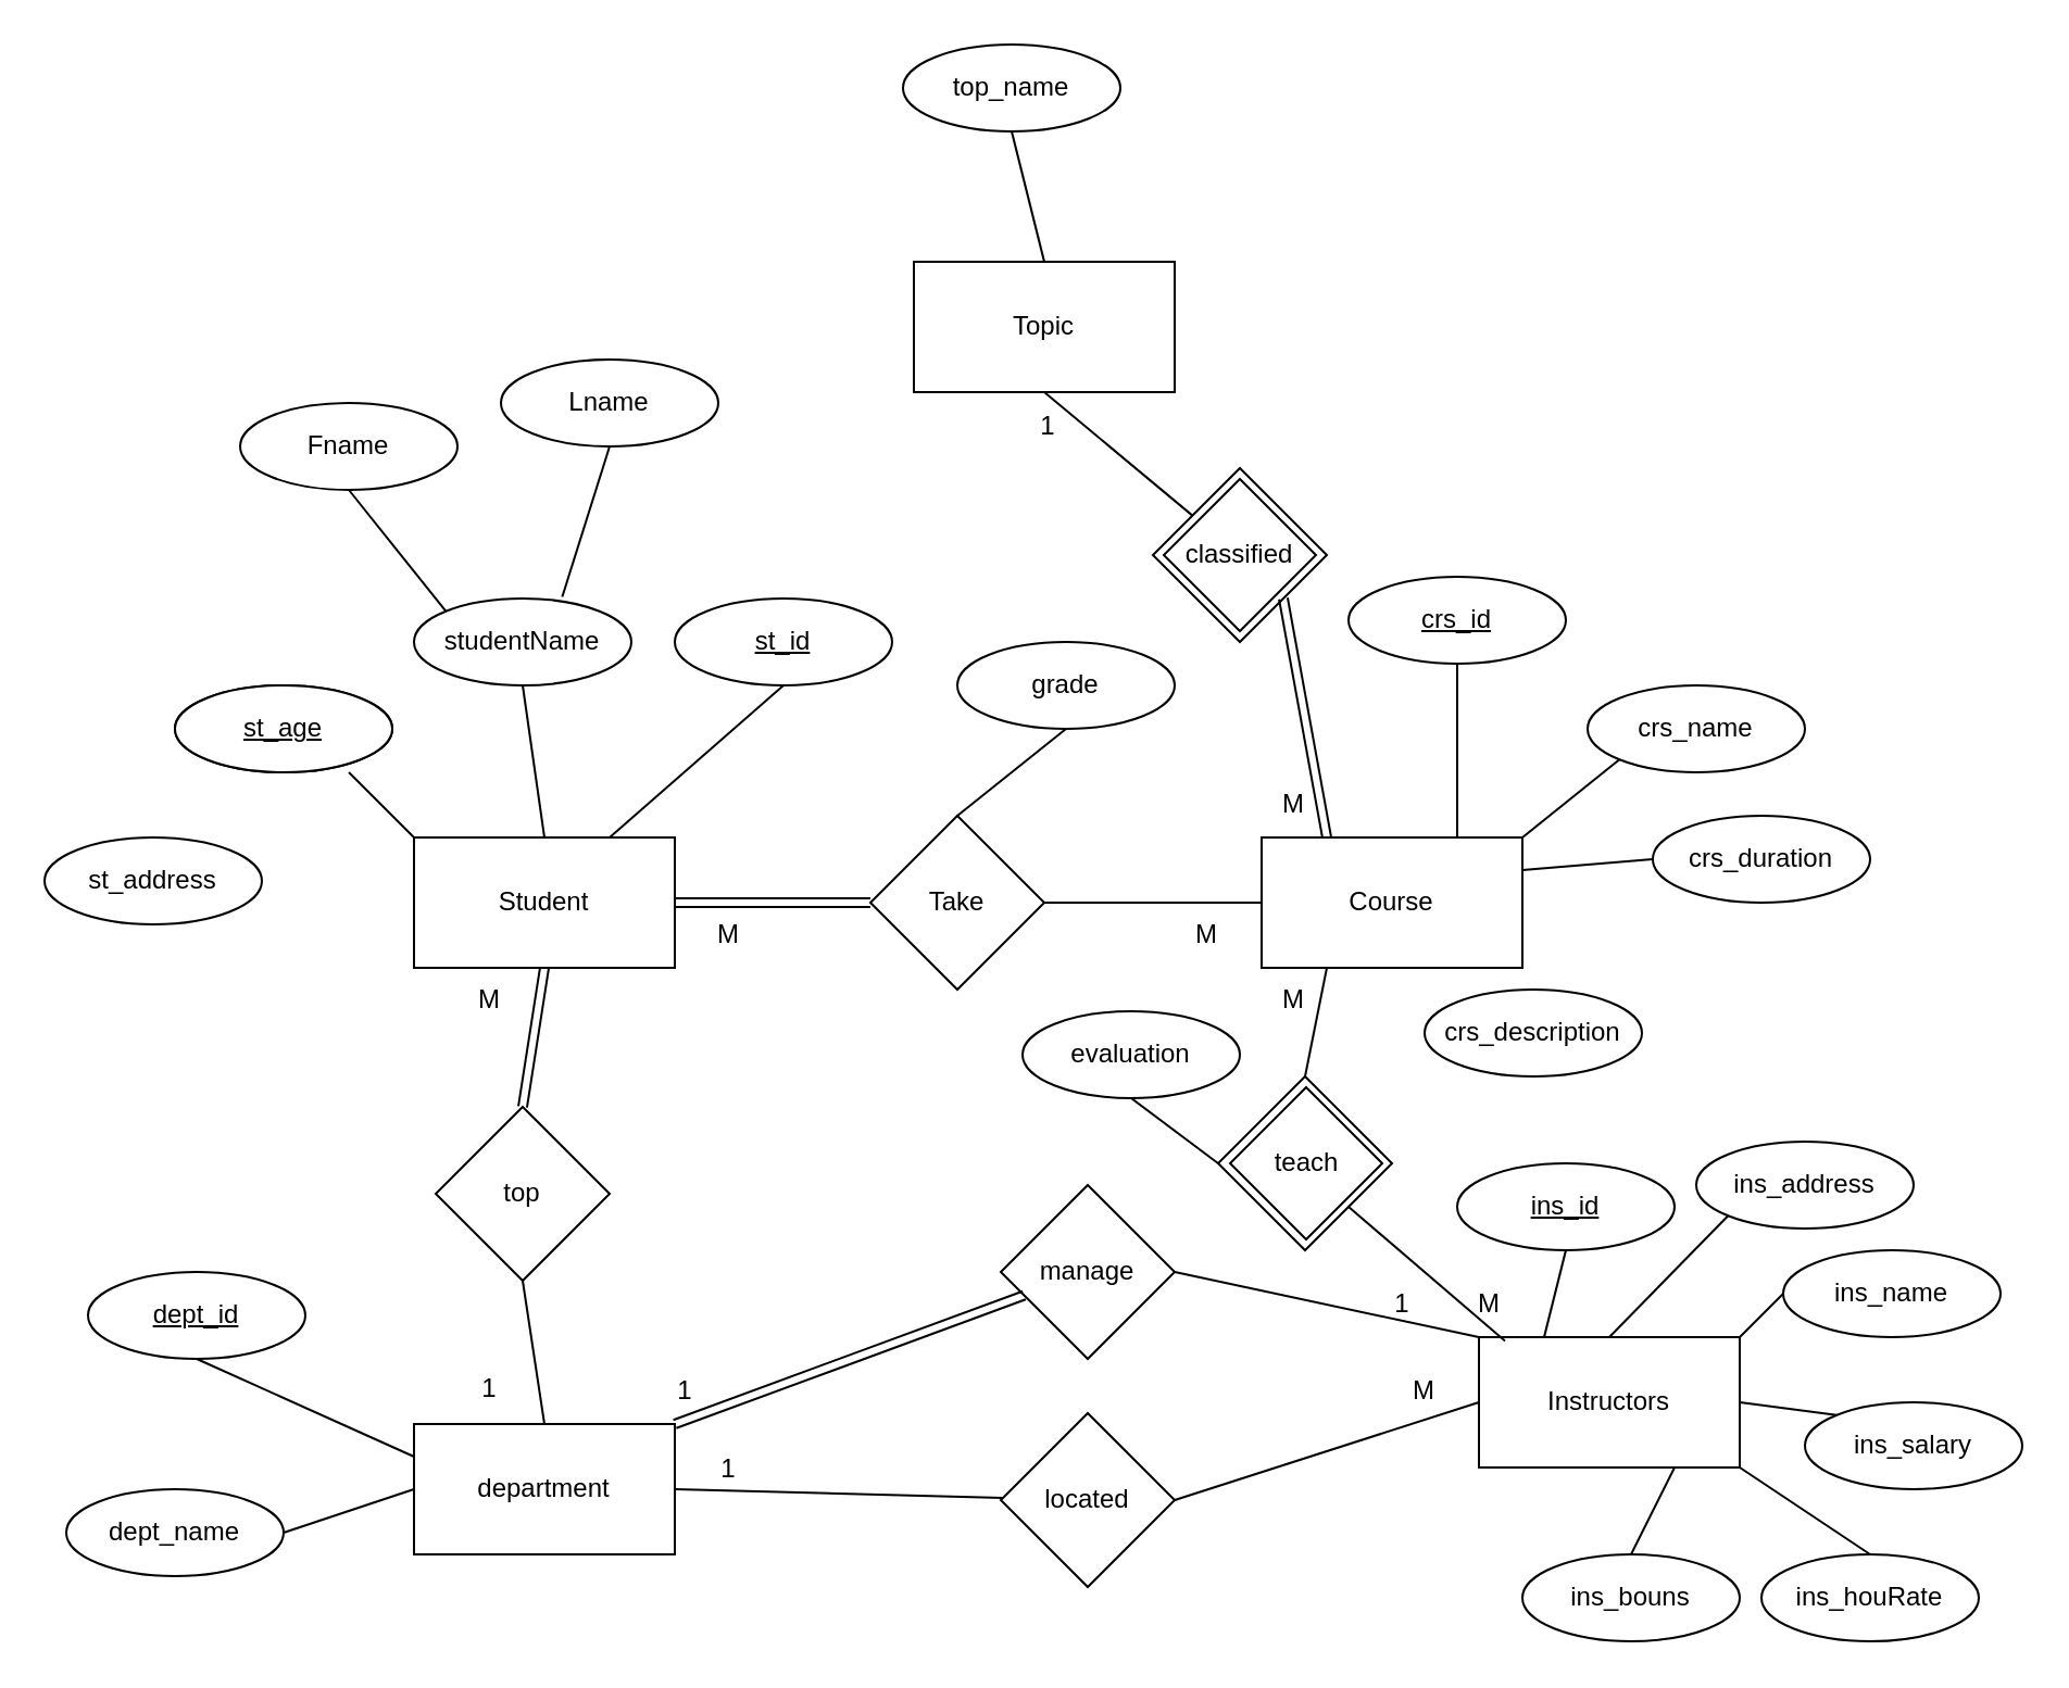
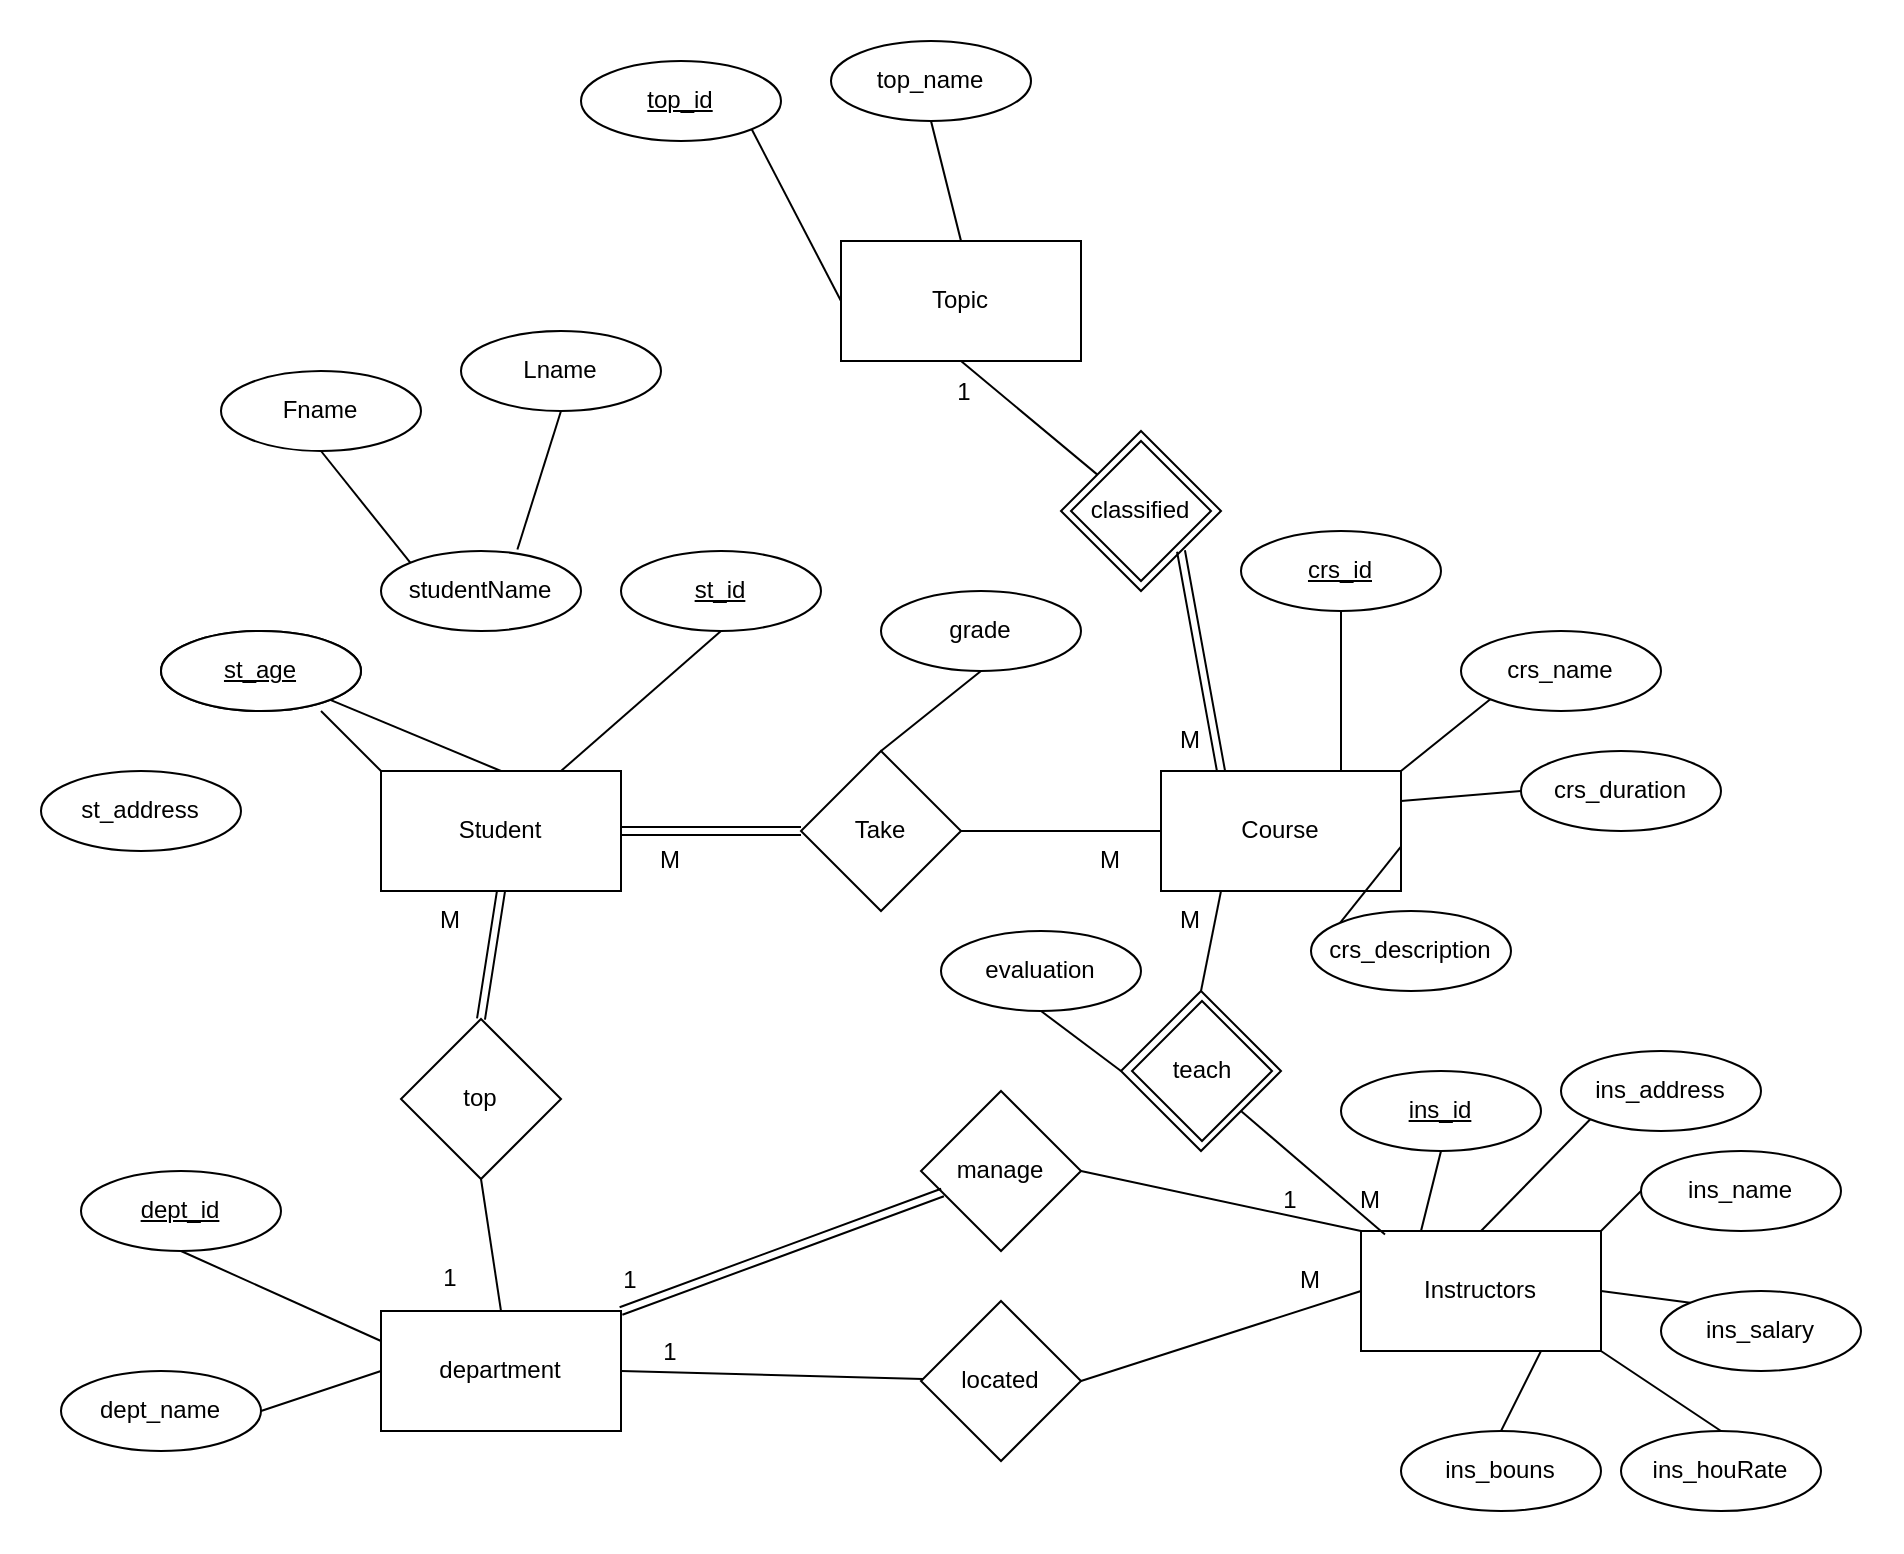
+ <mxCell id="44" value="&lt;u&gt;top_id&lt;/u&gt;" style="ellipse;whiteSpace=wrap;html=1;" parent="1" vertex="1"><mxGeometry x="290" y="30" width="100" height="40" as="geometry" /></mxCell>
+ <mxCell id="72" value="" style="endArrow=none;html=1;rounded=0;entryX=1;entryY=1;entryDx=0;entryDy=0;exitX=0;exitY=0.5;exitDx=0;exitDy=0;" parent="1" source="5" target="44" edge="1"><mxGeometry width="50" height="50" relative="1" as="geometry"><mxPoint x="368" y="139" as="sourcePoint" /><mxPoint x="390" y="70" as="targetPoint" /></mxGeometry></mxCell>
- <mxCell id="16" value="" style="endArrow=none;html=1;rounded=0;entryX=0.5;entryY=1;entryDx=0;entryDy=0;exitX=0.5;exitY=0;exitDx=0;exitDy=0;" parent="1" source="2" target="8" edge="1"><mxGeometry width="50" height="50" relative="1" as="geometry"><mxPoint x="250" y="395" as="sourcePoint" /><mxPoint x="272" y="316" as="targetPoint" /></mxGeometry></mxCell>
+ <mxCell id="16" value="" style="endArrow=none;html=1;rounded=0;exitX=0.5;exitY=0;exitDx=0;exitDy=0;" parent="1" source="2" target="10" edge="1"><mxGeometry width="50" height="50" relative="1" as="geometry"><mxPoint x="250" y="395" as="sourcePoint" /><mxPoint x="272" y="316" as="targetPoint" /></mxGeometry></mxCell>
+ <mxCell id="30" value="" style="endArrow=none;html=1;rounded=0;entryX=0;entryY=0;entryDx=0;entryDy=0;exitX=0.999;exitY=0.632;exitDx=0;exitDy=0;exitPerimeter=0;" parent="1" source="4" target="26" edge="1"><mxGeometry width="50" height="50" relative="1" as="geometry"><mxPoint x="710" y="410" as="sourcePoint" /><mxPoint x="770" y="405" as="targetPoint" /></mxGeometry></mxCell>
